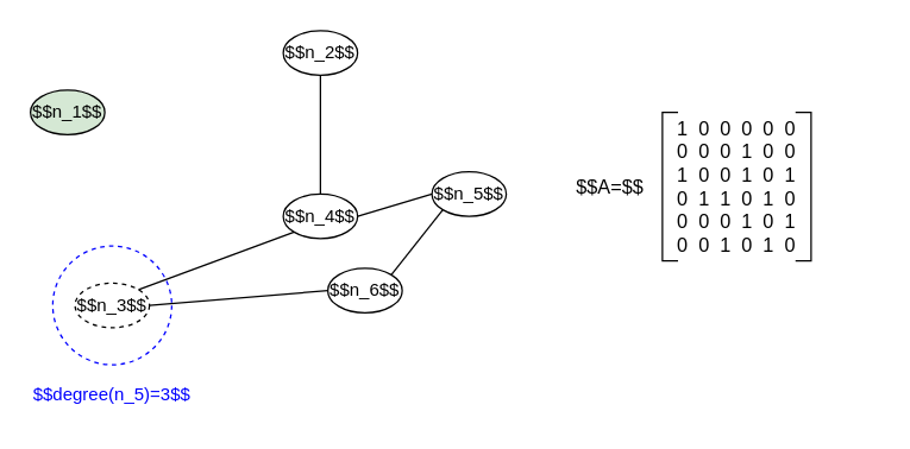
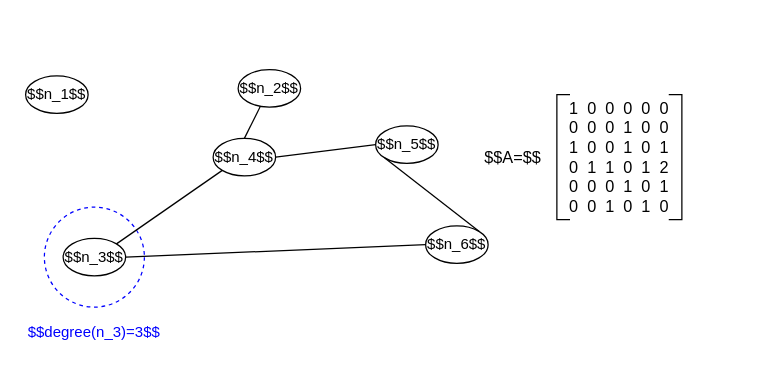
- <mxCell id="4" value="$$n_2$$" style="ellipse;whiteSpace=wrap;html=1;" vertex="1" parent="1"><mxGeometry x="190" y="20" width="50" height="30" as="geometry" /></mxCell>
+ <mxCell id="4" value="$$n_2$$" style="ellipse;whiteSpace=wrap;html=1;" vertex="1" parent="1"><mxGeometry x="190" y="55" width="50" height="30" as="geometry" /></mxCell>
- <mxCell id="3" value="$$n_1$$" style="ellipse;whiteSpace=wrap;html=1;fillColor=#d5e8d4;" vertex="1" parent="1"><mxGeometry x="20" y="60" width="50" height="30" as="geometry" /></mxCell>
+ <mxCell id="3" value="$$n_1$$" style="ellipse;whiteSpace=wrap;html=1;" vertex="1" parent="1"><mxGeometry x="20" y="60" width="50" height="30" as="geometry" /></mxCell>
- <mxCell id="16" value="&lt;font style=&quot;font-size: 13px;&quot;&gt;1&amp;nbsp; 0&amp;nbsp; 0&amp;nbsp; 0&amp;nbsp; 0&amp;nbsp; 0&lt;br&gt;0&amp;nbsp; 0&amp;nbsp; 0&amp;nbsp; 1&amp;nbsp; 0&amp;nbsp; 0&lt;br&gt;1&amp;nbsp; 0&amp;nbsp; 0&amp;nbsp; 1&amp;nbsp; 0&amp;nbsp; 1&lt;br&gt;0&amp;nbsp; 1&amp;nbsp; 1&amp;nbsp; 0&amp;nbsp; 1&amp;nbsp; 0&lt;br&gt;0&amp;nbsp; 0&amp;nbsp; 0&amp;nbsp; 1&amp;nbsp; 0&amp;nbsp; 1&lt;br&gt;0&amp;nbsp; 0&amp;nbsp; 1&amp;nbsp; 0&amp;nbsp; 1&amp;nbsp; 0&lt;/font&gt;" style="text;html=1;strokeColor=none;fillColor=none;align=center;verticalAlign=middle;whiteSpace=wrap;rounded=0;fontColor=#000000;" vertex="1" parent="1"><mxGeometry x="450" y="110" width="90" height="30" as="geometry" /></mxCell>
+ <mxCell id="16" value="&lt;font style=&quot;font-size: 13px;&quot;&gt;1&amp;nbsp; 0&amp;nbsp; 0&amp;nbsp; 0&amp;nbsp; 0&amp;nbsp; 0&lt;br&gt;0&amp;nbsp; 0&amp;nbsp; 0&amp;nbsp; 1&amp;nbsp; 0&amp;nbsp; 0&lt;br&gt;1&amp;nbsp; 0&amp;nbsp; 0&amp;nbsp; 1&amp;nbsp; 0&amp;nbsp; 1&lt;br&gt;0&amp;nbsp; 1&amp;nbsp; 1&amp;nbsp; 0&amp;nbsp; 1&amp;nbsp; 2&lt;br&gt;0&amp;nbsp; 0&amp;nbsp; 0&amp;nbsp; 1&amp;nbsp; 0&amp;nbsp; 1&lt;br&gt;0&amp;nbsp; 0&amp;nbsp; 1&amp;nbsp; 0&amp;nbsp; 1&amp;nbsp; 0&lt;/font&gt;" style="text;html=1;strokeColor=none;fillColor=none;align=center;verticalAlign=middle;whiteSpace=wrap;rounded=0;fontColor=#000000;" vertex="1" parent="1"><mxGeometry x="450" y="110" width="90" height="30" as="geometry" /></mxCell>
- <mxCell id="6" value="$$n_5$$" style="ellipse;whiteSpace=wrap;html=1;" vertex="1" parent="1"><mxGeometry x="290" y="115" width="50" height="30" as="geometry" /></mxCell>
+ <mxCell id="6" value="$$n_5$$" style="ellipse;whiteSpace=wrap;html=1;" vertex="1" parent="1"><mxGeometry x="300" y="100" width="50" height="30" as="geometry" /></mxCell>
- <mxCell id="7" value="$$n_4$$" style="ellipse;whiteSpace=wrap;html=1;" vertex="1" parent="1"><mxGeometry x="190" y="130" width="50" height="30" as="geometry" /></mxCell>
+ <mxCell id="7" value="$$n_4$$" style="ellipse;whiteSpace=wrap;html=1;" vertex="1" parent="1"><mxGeometry x="170" y="110" width="50" height="30" as="geometry" /></mxCell>
- <mxCell id="8" value="$$n_6$$" style="ellipse;whiteSpace=wrap;html=1;" vertex="1" parent="1"><mxGeometry x="220" y="180" width="50" height="30" as="geometry" /></mxCell>
+ <mxCell id="8" value="$$n_6$$" style="ellipse;whiteSpace=wrap;html=1;" vertex="1" parent="1"><mxGeometry x="340" y="180" width="50" height="30" as="geometry" /></mxCell>
- <mxCell id="5" value="$$n_3$$" style="ellipse;whiteSpace=wrap;html=1;dashed=1;" vertex="1" parent="1"><mxGeometry x="50" y="190" width="50" height="30" as="geometry" /></mxCell>
+ <mxCell id="5" value="$$n_3$$" style="ellipse;whiteSpace=wrap;html=1;" vertex="1" parent="1"><mxGeometry x="50" y="190" width="50" height="30" as="geometry" /></mxCell>
- <mxCell id="14" value="$$degree(n_5)=3$$" style="text;html=1;strokeColor=none;fillColor=none;align=center;verticalAlign=middle;whiteSpace=wrap;rounded=0;fontColor=#0000FF;" vertex="1" parent="1"><mxGeometry x="45" y="250" width="60" height="30" as="geometry" /></mxCell>
+ <mxCell id="14" value="$$degree(n_3)=3$$" style="text;html=1;strokeColor=none;fillColor=none;align=center;verticalAlign=middle;whiteSpace=wrap;rounded=0;fontColor=#0000FF;" vertex="1" parent="1"><mxGeometry x="45" y="250" width="60" height="30" as="geometry" /></mxCell>
